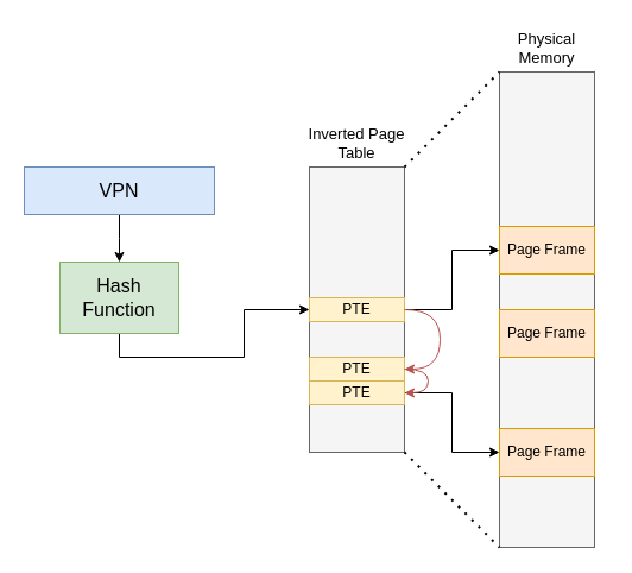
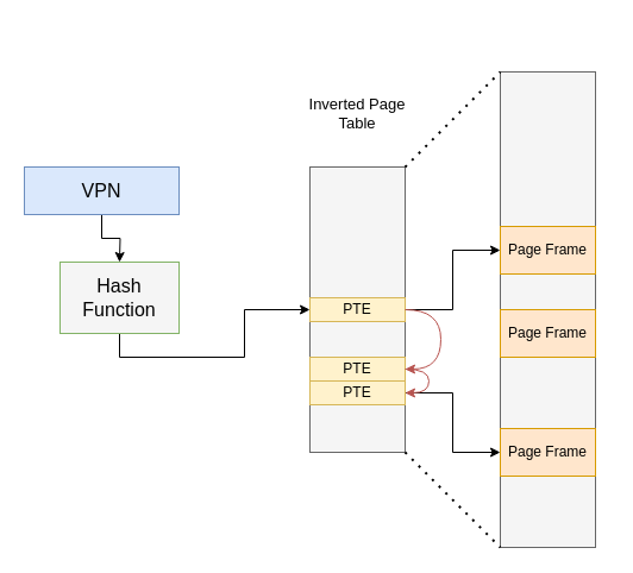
- <mxCell id="21" value="&lt;font style=&quot;font-size: 13px;&quot;&gt;Physical Memory&lt;/font&gt;" style="text;html=1;align=center;verticalAlign=middle;whiteSpace=wrap;rounded=0;" vertex="1" parent="1"><mxGeometry x="410" y="20" width="100" height="40" as="geometry" /></mxCell>
- <mxCell id="20" value="&lt;font style=&quot;font-size: 13px;&quot;&gt;Inverted Page Table&lt;/font&gt;" style="text;html=1;align=center;verticalAlign=middle;whiteSpace=wrap;rounded=0;" vertex="1" parent="1"><mxGeometry x="250" y="100" width="100" height="40" as="geometry" /></mxCell>
+ <mxCell id="20" value="&lt;font style=&quot;font-size: 13px;&quot;&gt;Inverted Page Table&lt;/font&gt;" style="text;html=1;align=center;verticalAlign=middle;whiteSpace=wrap;rounded=0;" vertex="1" parent="1"><mxGeometry x="250" y="75" width="100" height="40" as="geometry" /></mxCell>
- <mxCell id="3" value="VPN" style="rounded=0;whiteSpace=wrap;html=1;fontSize=16;fillColor=#dae8fc;strokeColor=#6c8ebf;" vertex="1" parent="1"><mxGeometry x="20" y="140" width="160" height="40" as="geometry" /></mxCell>
+ <mxCell id="3" value="VPN" style="rounded=0;whiteSpace=wrap;html=1;fontSize=16;fillColor=#dae8fc;strokeColor=#6c8ebf;" vertex="1" parent="1"><mxGeometry x="20" y="140" width="130" height="40" as="geometry" /></mxCell>
- <mxCell id="5" value="Hash&lt;div&gt;Function&lt;/div&gt;" style="rounded=0;whiteSpace=wrap;html=1;fontSize=16;fillColor=#d5e8d4;strokeColor=#82b366;" vertex="1" parent="1"><mxGeometry x="50" y="220" width="100" height="60" as="geometry" /></mxCell>
+ <mxCell id="5" value="Hash&lt;div&gt;Function&lt;/div&gt;" style="rounded=0;whiteSpace=wrap;html=1;fontSize=16;fillColor=#f5f5f5;strokeColor=#82b366;" vertex="1" parent="1"><mxGeometry x="50" y="220" width="100" height="60" as="geometry" /></mxCell>
